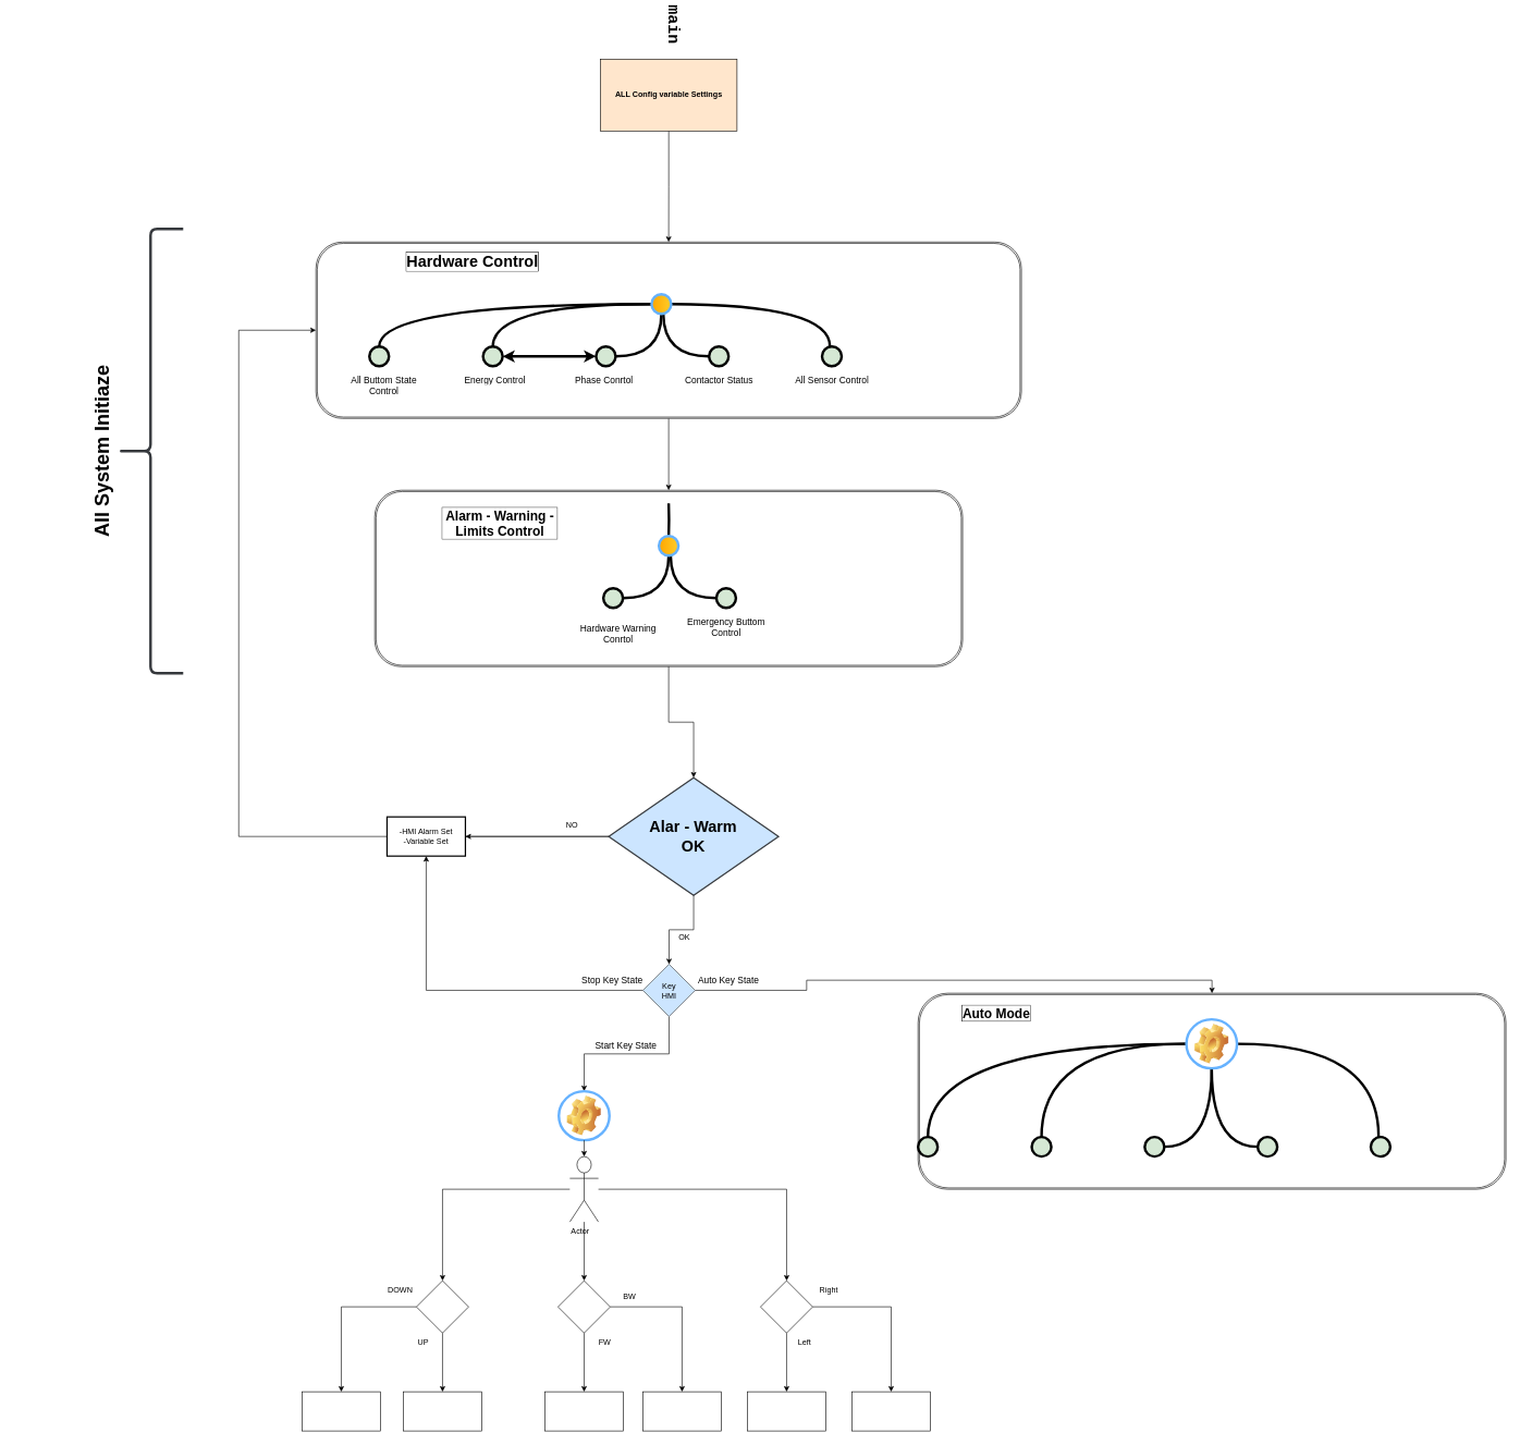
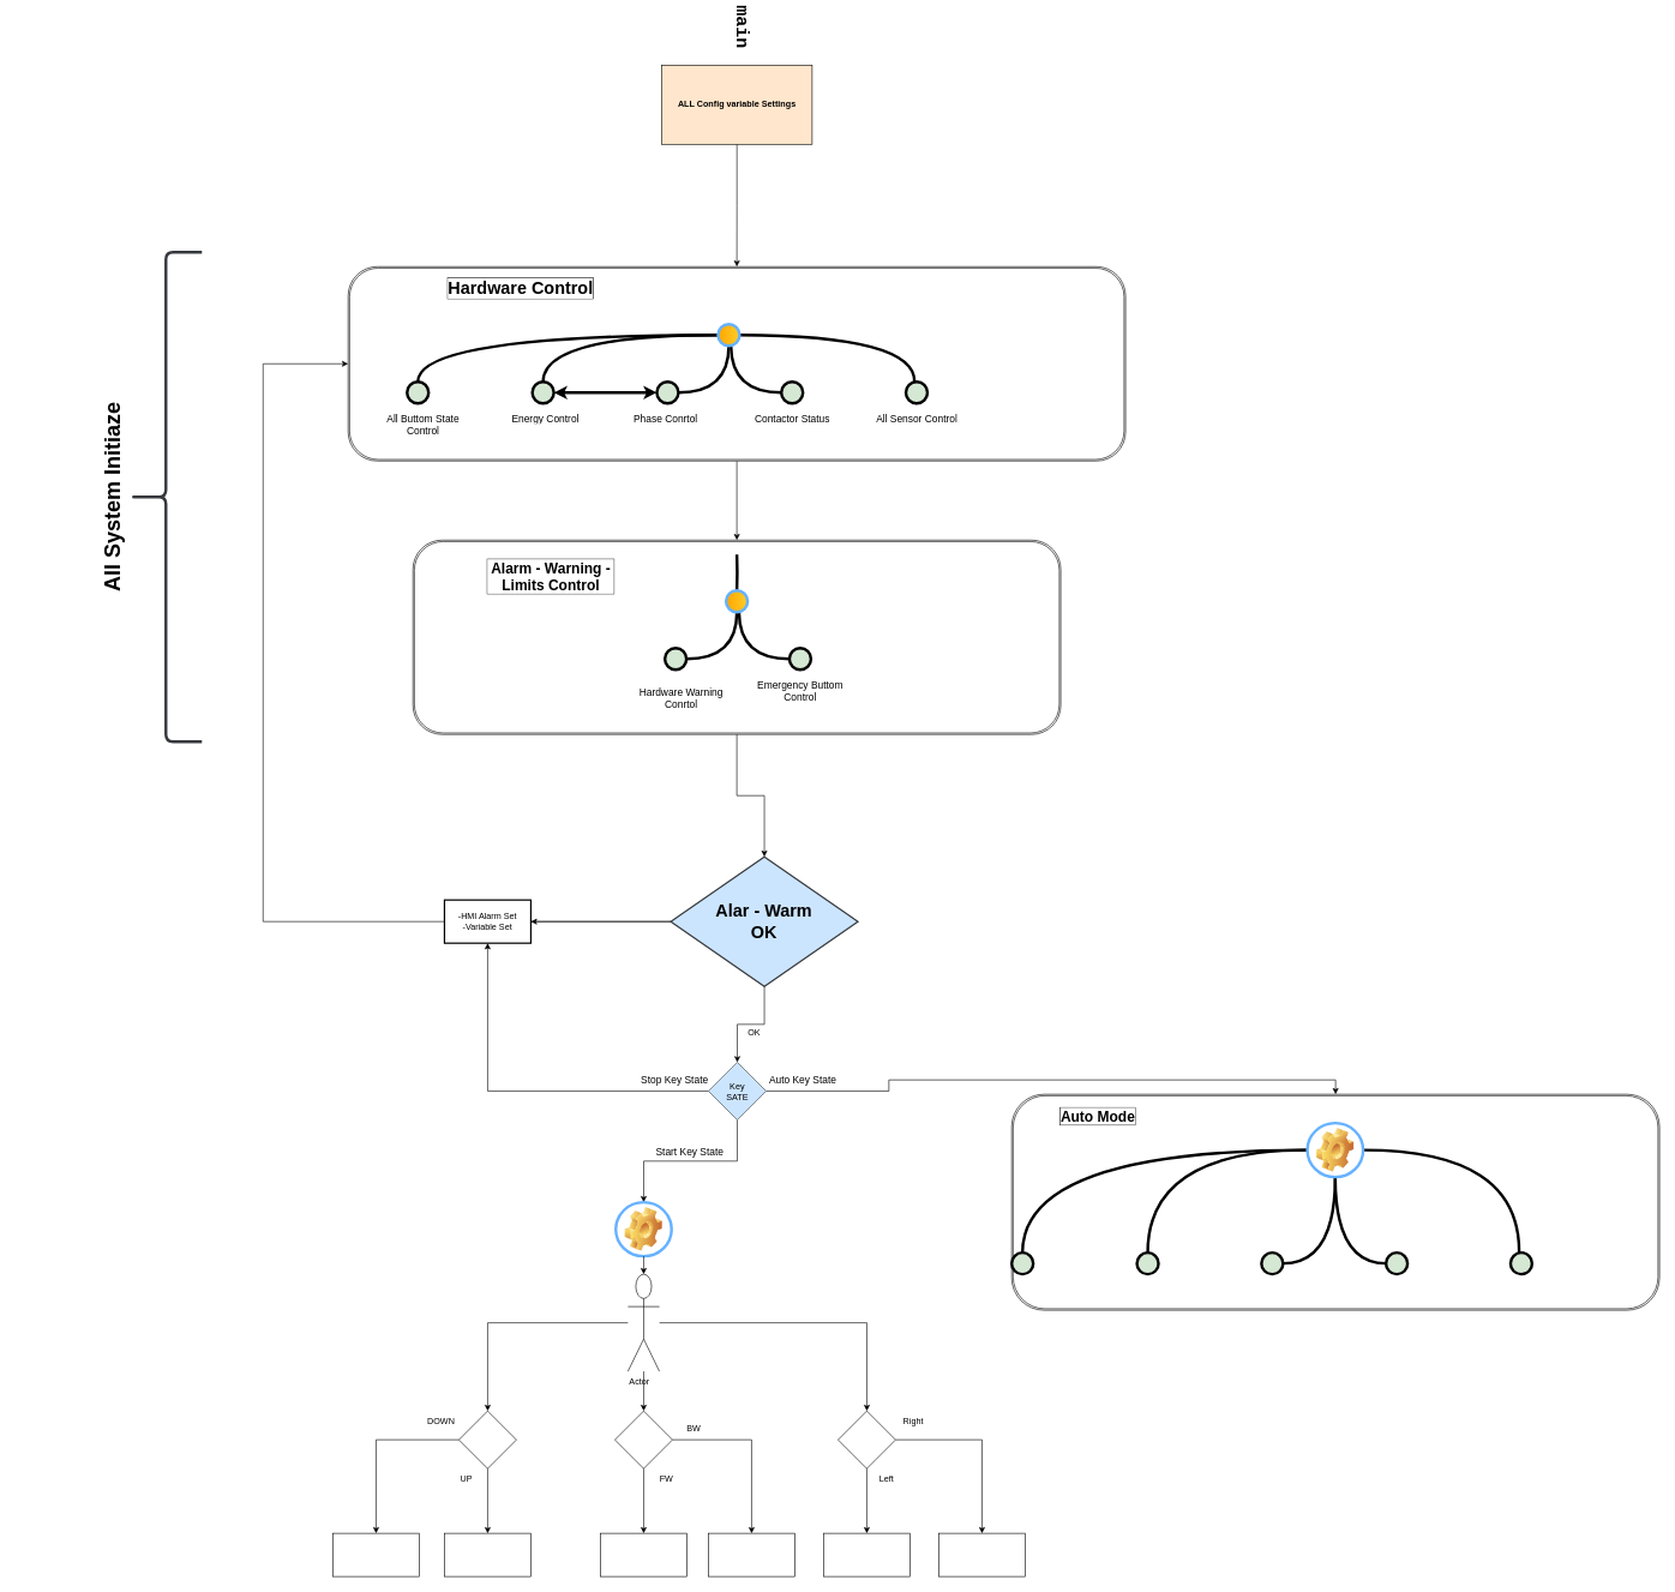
- <mxCell id="44" value="NO" style="text;html=1;align=center;verticalAlign=middle;resizable=0;points=[];autosize=1;strokeColor=none;fillColor=none;" parent="1" vertex="1"><mxGeometry x="855" y="1248" width="40" height="30" as="geometry" /></mxCell>
- <mxCell id="42" value="-HMI Alarm Set&lt;br&gt;-Variable Set" style="whiteSpace=wrap;html=1;strokeWidth=2;" parent="1" vertex="1"><mxGeometry x="592" y="1250" width="120" height="60" as="geometry" /></mxCell>
+ <mxCell id="42" value="-HMI Alarm Set&lt;br&gt;-Variable Set" style="whiteSpace=wrap;html=1;strokeWidth=2;" parent="1" vertex="1"><mxGeometry x="617" y="1250" width="120" height="60" as="geometry" /></mxCell>
- <mxCell id="49" value="Key &lt;br&gt;&lt;div style=&quot;&quot;&gt;&lt;span style=&quot;background-color: initial;&quot;&gt;HMI&lt;/span&gt;&lt;/div&gt;" style="rhombus;whiteSpace=wrap;html=1;verticalAlign=middle;fillColor=#cce5ff;strokeColor=#36393d;align=center;aspect=fixed;" parent="1" vertex="1"><mxGeometry x="983.75" y="1475.5" width="80" height="80" as="geometry" /></mxCell>
+ <mxCell id="49" value="Key &lt;br&gt;&lt;div style=&quot;&quot;&gt;&lt;span style=&quot;background-color: initial;&quot;&gt;SATE&lt;/span&gt;&lt;/div&gt;" style="rhombus;whiteSpace=wrap;html=1;verticalAlign=middle;fillColor=#cce5ff;strokeColor=#36393d;align=center;aspect=fixed;" parent="1" vertex="1"><mxGeometry x="983.75" y="1475.5" width="80" height="80" as="geometry" /></mxCell>
- <mxCell id="77" value="&lt;div style=&quot;&quot;&gt;&lt;span style=&quot;background-color: initial;&quot;&gt;Actor&lt;/span&gt;&lt;/div&gt;" style="shape=umlActor;verticalLabelPosition=bottom;verticalAlign=top;html=1;align=left;horizontal=1;" parent="1" vertex="1"><mxGeometry x="871.88" y="1770" width="43.75" height="100" as="geometry" /></mxCell>
+ <mxCell id="77" value="&lt;div style=&quot;&quot;&gt;&lt;span style=&quot;background-color: initial;&quot;&gt;Actor&lt;/span&gt;&lt;/div&gt;" style="shape=umlActor;verticalLabelPosition=bottom;verticalAlign=top;html=1;align=left;horizontal=1;" parent="1" vertex="1"><mxGeometry x="871.88" y="1770" width="43.75" height="135" as="geometry" /></mxCell>
